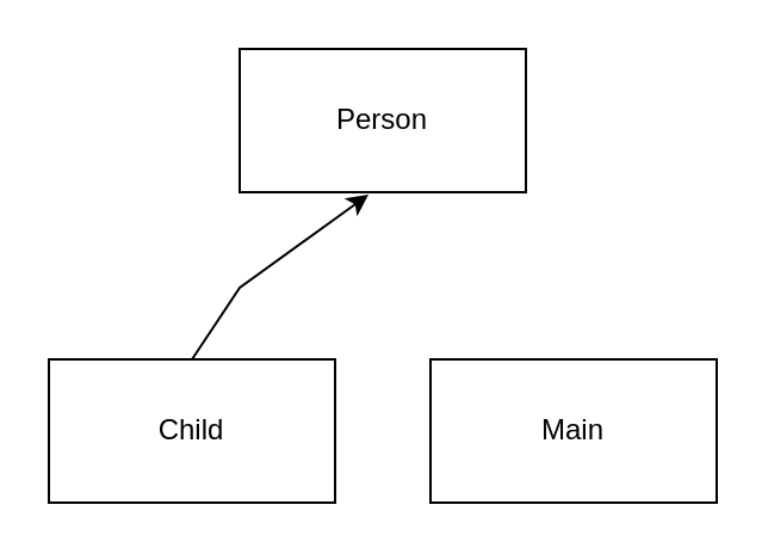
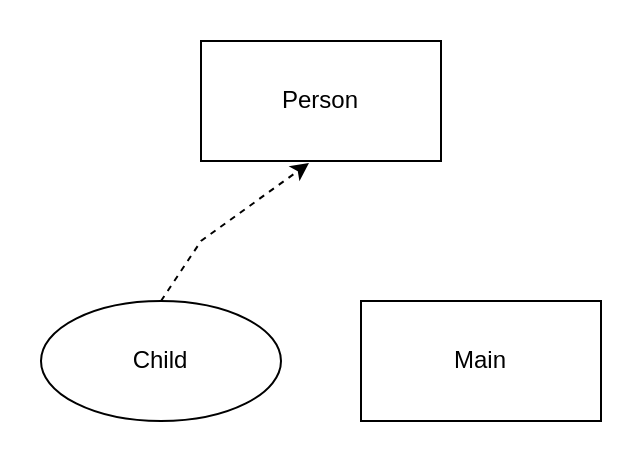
- <mxCell id="5" value="" style="endArrow=classic;html=1;rounded=0;entryX=0.45;entryY=1.017;entryDx=0;entryDy=0;entryPerimeter=0;exitX=0.5;exitY=0;exitDx=0;exitDy=0;" edge="1" parent="1" source="3" target="2"><mxGeometry width="50" height="50" relative="1" as="geometry"><mxPoint x="140" y="300" as="sourcePoint" /><mxPoint x="190" y="250" as="targetPoint" /><Array as="points"><mxPoint x="100" y="120" /></Array></mxGeometry></mxCell>
+ <mxCell id="5" value="" style="endArrow=classic;html=1;rounded=0;entryX=0.45;entryY=1.017;entryDx=0;entryDy=0;entryPerimeter=0;exitX=0.5;exitY=0;exitDx=0;exitDy=0;dashed=1;" edge="1" parent="1" source="3" target="2"><mxGeometry width="50" height="50" relative="1" as="geometry"><mxPoint x="140" y="300" as="sourcePoint" /><mxPoint x="190" y="250" as="targetPoint" /><Array as="points"><mxPoint x="100" y="120" /></Array></mxGeometry></mxCell>
- <mxCell id="3" value="Child" style="rounded=0;whiteSpace=wrap;html=1;" vertex="1" parent="1"><mxGeometry x="20" y="150" width="120" height="60" as="geometry" /></mxCell>
+ <mxCell id="3" value="Child" style="ellipse;whiteSpace=wrap;html=1;" vertex="1" parent="1"><mxGeometry x="20" y="150" width="120" height="60" as="geometry" /></mxCell>
